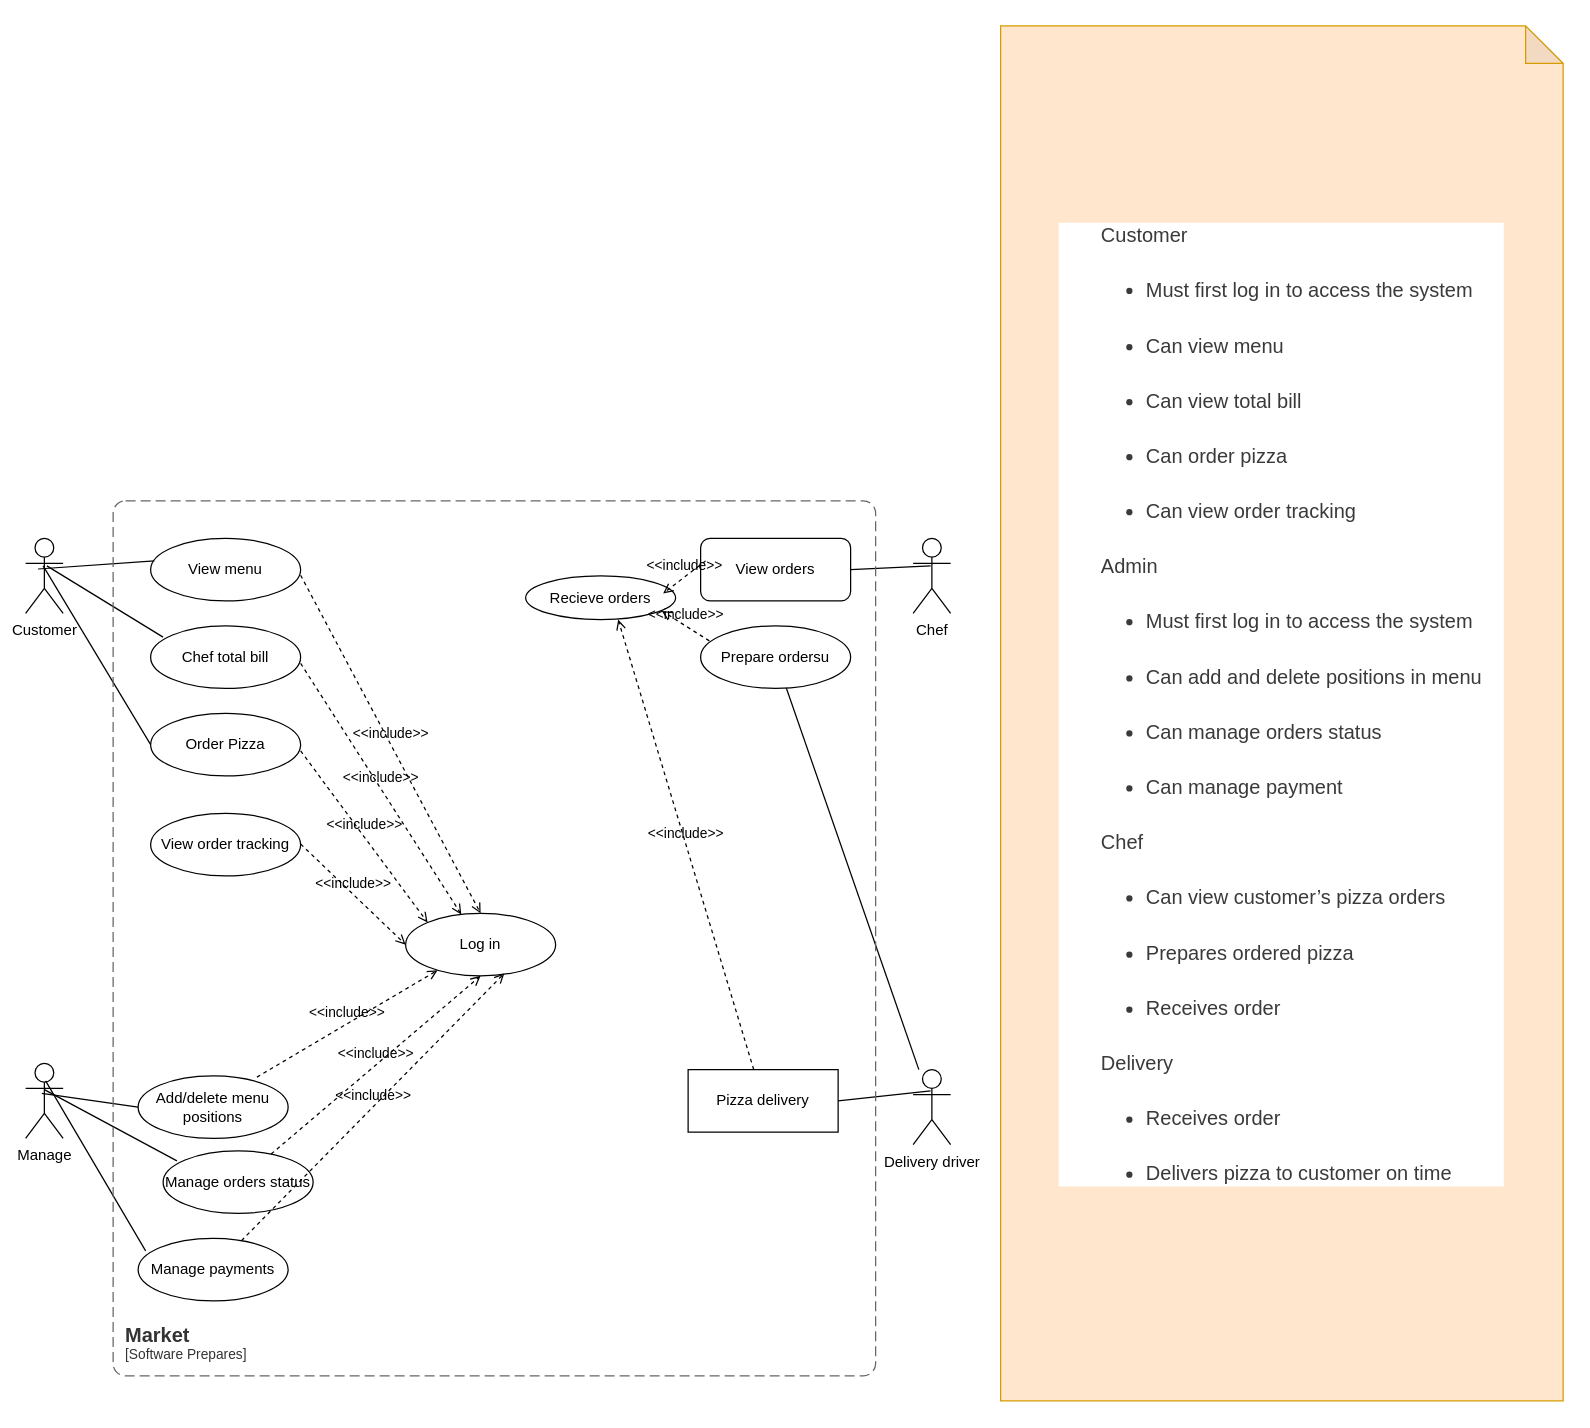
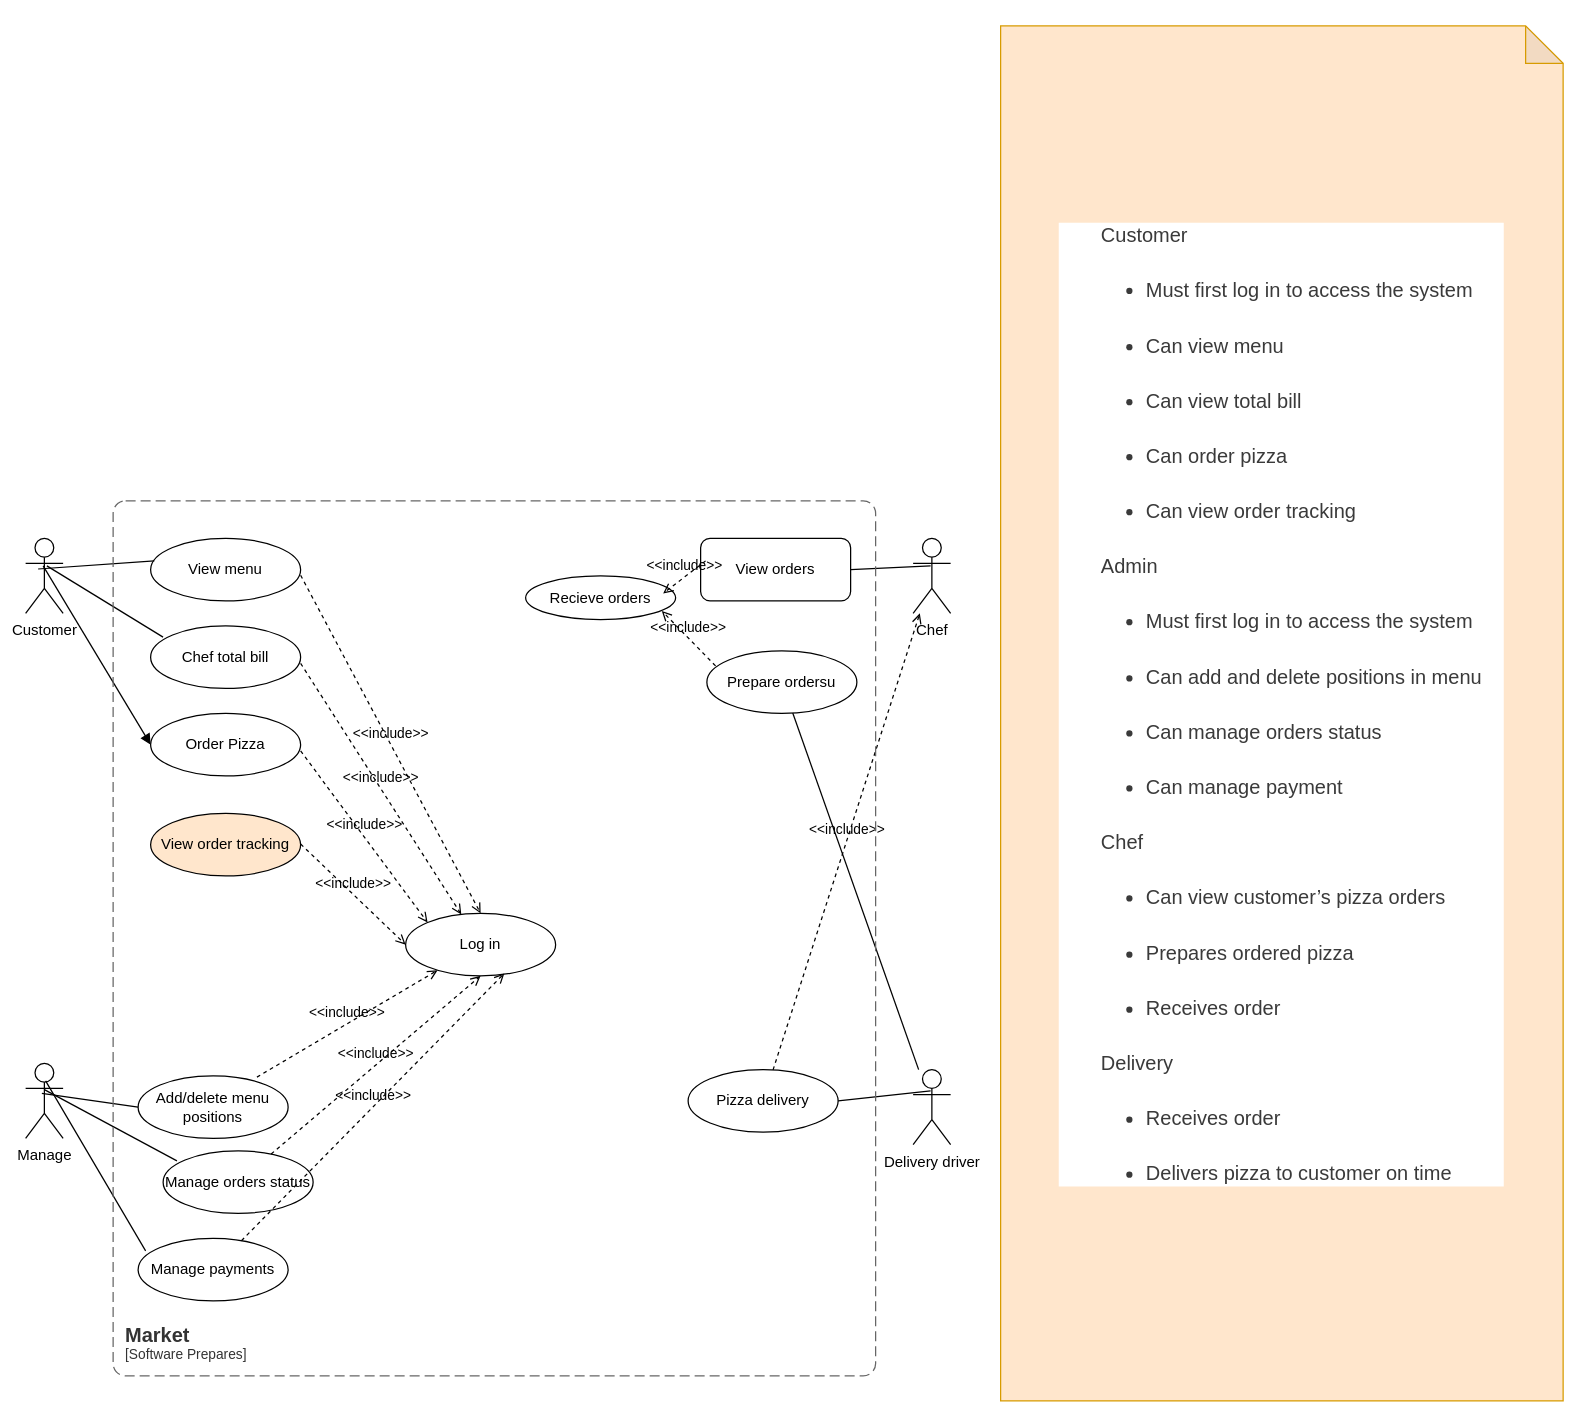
- <mxCell id="27" value="Prepare ordersu" style="ellipse;whiteSpace=wrap;html=1;" vertex="1" parent="1"><mxGeometry x="560" y="500" width="120" height="50" as="geometry" /></mxCell>
+ <mxCell id="27" value="Prepare ordersu" style="ellipse;whiteSpace=wrap;html=1;" vertex="1" parent="1"><mxGeometry x="565" y="520" width="120" height="50" as="geometry" /></mxCell>
- <mxCell id="21" value="" style="edgeStyle=none;html=1;endArrow=none;verticalAlign=bottom;rounded=0;exitX=0.467;exitY=0.367;exitDx=0;exitDy=0;exitPerimeter=0;entryX=0;entryY=0.5;entryDx=0;entryDy=0;" edge="1" parent="1" source="2" target="5"><mxGeometry width="160" relative="1" as="geometry"><mxPoint x="30" y="454.5" as="sourcePoint" /><mxPoint x="190" y="454.5" as="targetPoint" /></mxGeometry></mxCell>
+ <mxCell id="21" value="" style="edgeStyle=none;html=1;endArrow=block;verticalAlign=bottom;rounded=0;exitX=0.467;exitY=0.367;exitDx=0;exitDy=0;exitPerimeter=0;entryX=0;entryY=0.5;entryDx=0;entryDy=0;" edge="1" parent="1" source="2" target="5"><mxGeometry width="160" relative="1" as="geometry"><mxPoint x="30" y="454.5" as="sourcePoint" /><mxPoint x="190" y="454.5" as="targetPoint" /></mxGeometry></mxCell>
- <mxCell id="6" value="View order tracking" style="ellipse;whiteSpace=wrap;html=1;" vertex="1" parent="1"><mxGeometry x="120" y="650" width="120" height="50" as="geometry" /></mxCell>
+ <mxCell id="6" value="View order tracking" style="ellipse;whiteSpace=wrap;html=1;fillColor=#ffe6cc;" vertex="1" parent="1"><mxGeometry x="120" y="650" width="120" height="50" as="geometry" /></mxCell>
- <mxCell id="33" value="&amp;lt;&amp;lt;include&amp;gt;&amp;gt;" style="edgeStyle=none;html=1;endArrow=open;verticalAlign=bottom;dashed=1;labelBackgroundColor=none;rounded=0;entryX=0.617;entryY=1;entryDx=0;entryDy=0;entryPerimeter=0;" edge="1" parent="1" source="30" target="28"><mxGeometry width="160" relative="1" as="geometry"><mxPoint x="600" y="854" as="sourcePoint" /><mxPoint x="760" y="854" as="targetPoint" /></mxGeometry></mxCell>
+ <mxCell id="33" value="&amp;lt;&amp;lt;include&amp;gt;&amp;gt;" style="edgeStyle=none;html=1;endArrow=open;verticalAlign=bottom;dashed=1;labelBackgroundColor=none;rounded=0;" edge="1" parent="1" source="30" target="25"><mxGeometry width="160" relative="1" as="geometry"><mxPoint x="600" y="854" as="sourcePoint" /><mxPoint x="760" y="854" as="targetPoint" /></mxGeometry></mxCell>
- <mxCell id="30" value="Pizza delivery" style="whiteSpace=wrap;html=1;rounded=0;" vertex="1" parent="1"><mxGeometry x="550" y="855" width="120" height="50" as="geometry" /></mxCell>
+ <mxCell id="30" value="Pizza delivery" style="ellipse;whiteSpace=wrap;html=1;" vertex="1" parent="1"><mxGeometry x="550" y="855" width="120" height="50" as="geometry" /></mxCell>
